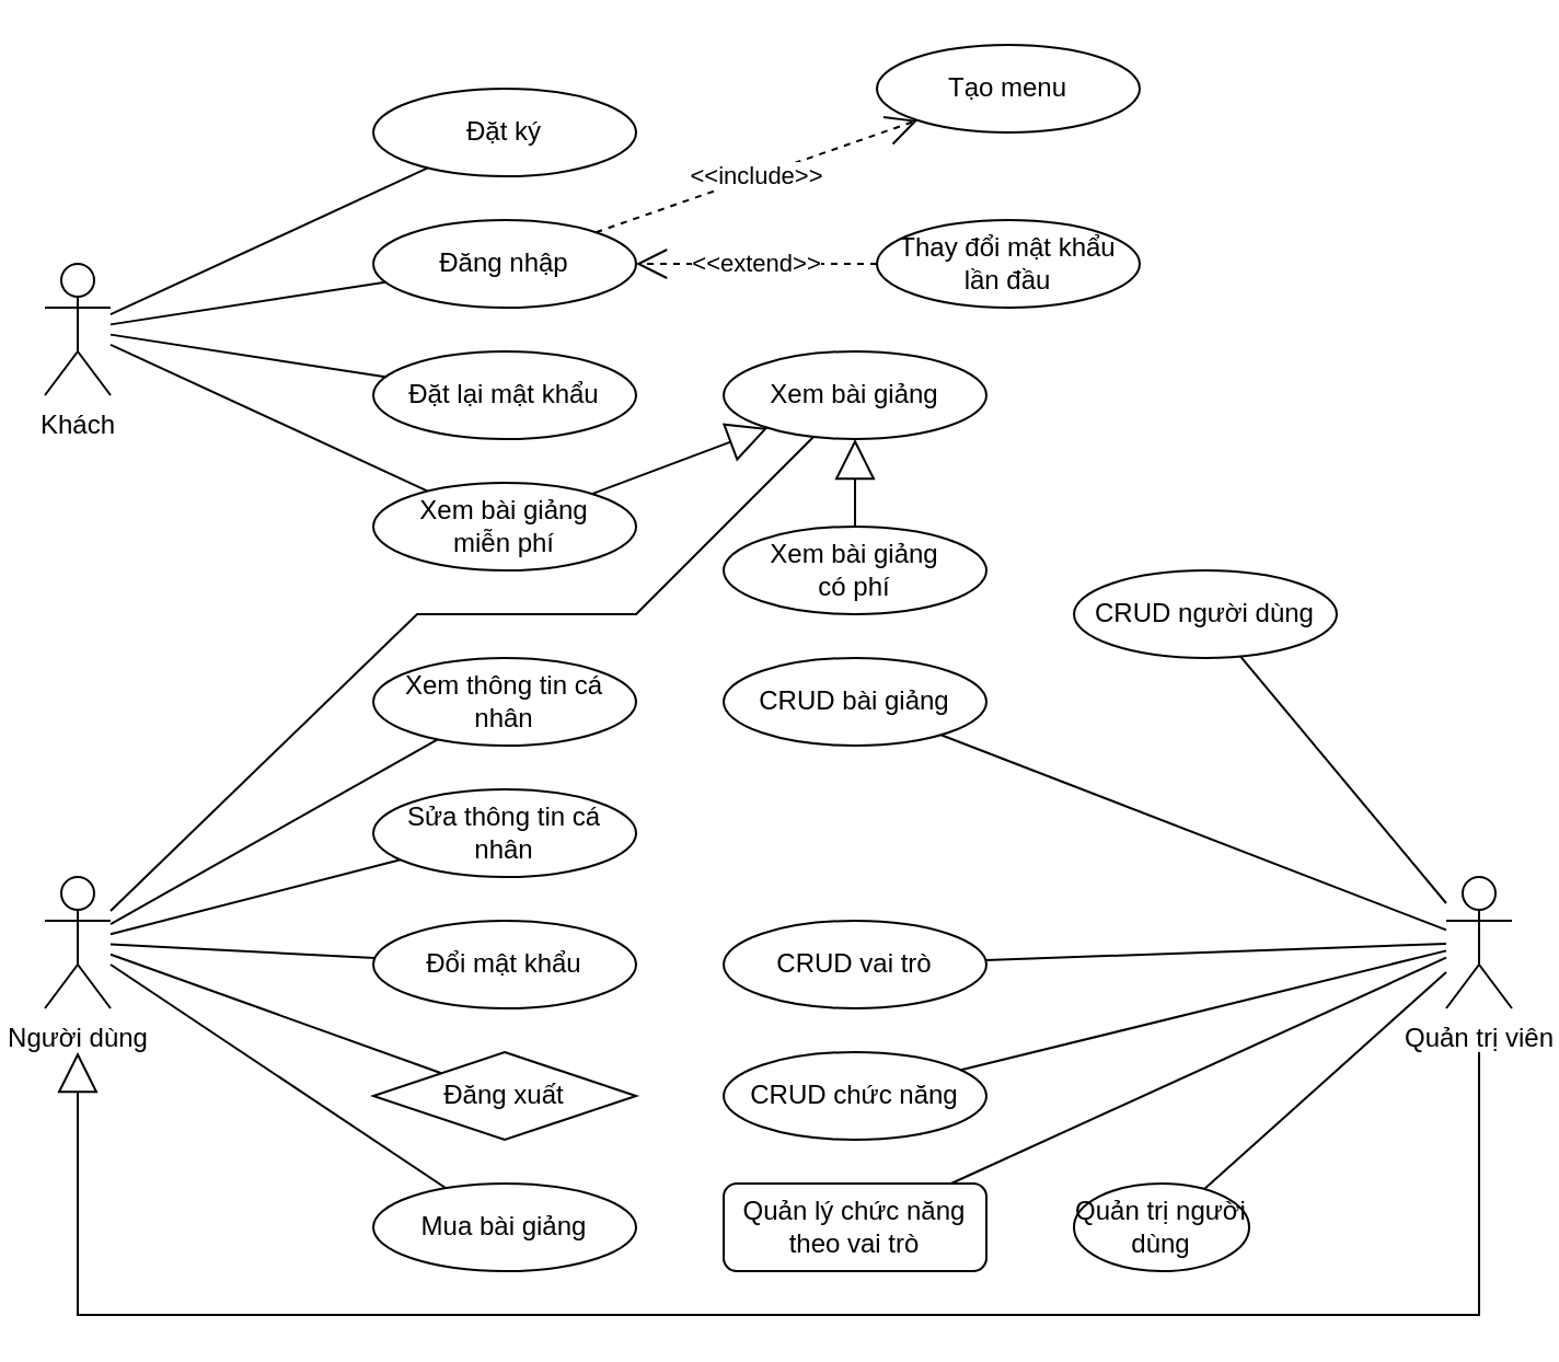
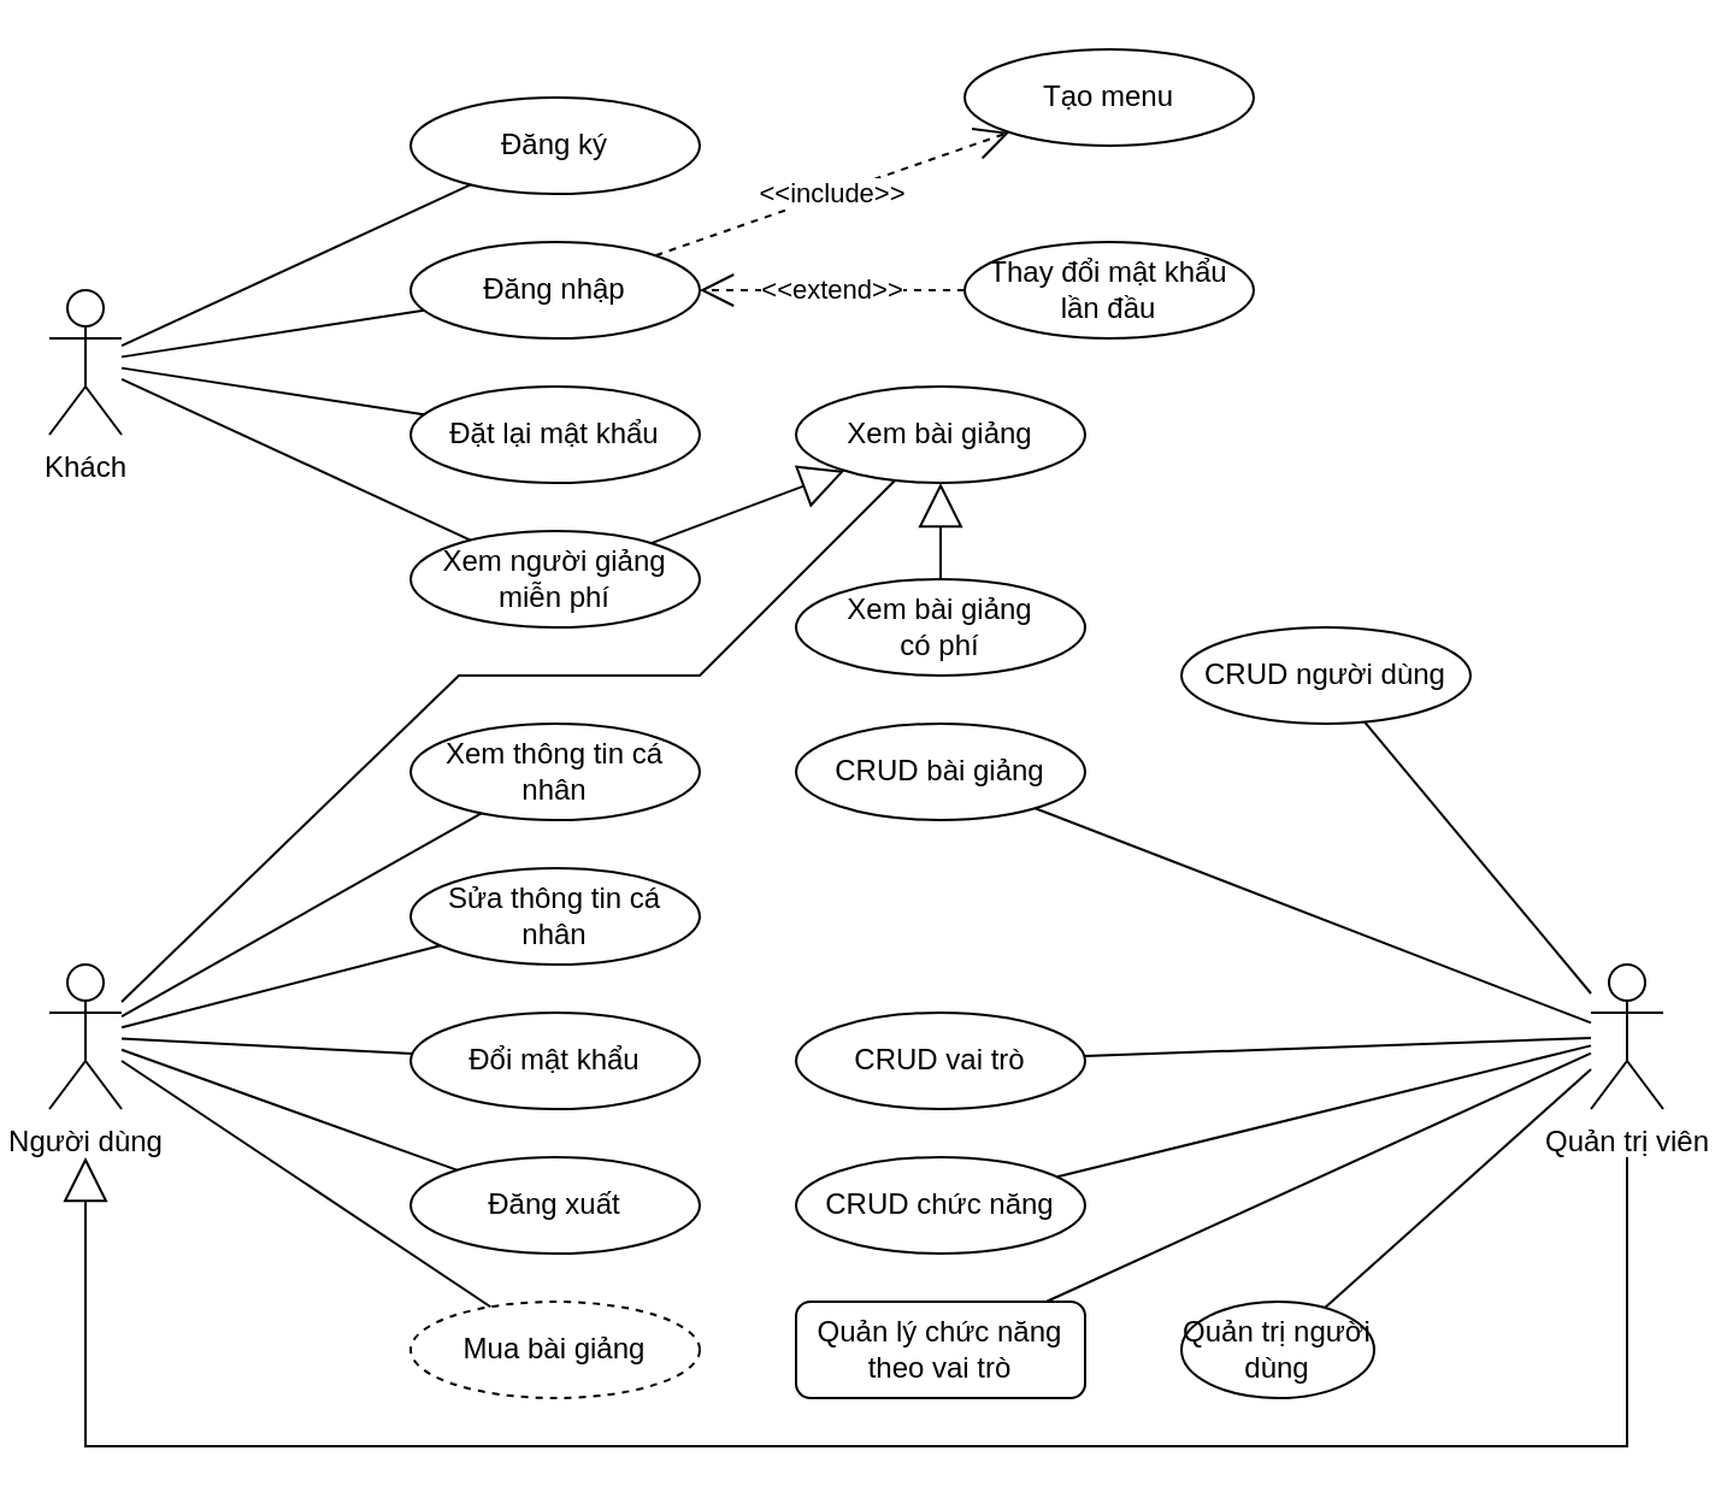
- <mxCell id="5" value="Đặt ký" style="ellipse;whiteSpace=wrap;html=1;" vertex="1" parent="1"><mxGeometry x="170" y="40" width="120" height="40" as="geometry" /></mxCell>
+ <mxCell id="5" value="Đăng ký" style="ellipse;whiteSpace=wrap;html=1;" vertex="1" parent="1"><mxGeometry x="170" y="40" width="120" height="40" as="geometry" /></mxCell>
- <mxCell id="16" value="Xem bài giảng&lt;br&gt;miễn phí" style="ellipse;whiteSpace=wrap;html=1;" vertex="1" parent="1"><mxGeometry x="170" y="220" width="120" height="40" as="geometry" /></mxCell>
+ <mxCell id="16" value="Xem người giảng&lt;br&gt;miễn phí" style="ellipse;whiteSpace=wrap;html=1;" vertex="1" parent="1"><mxGeometry x="170" y="220" width="120" height="40" as="geometry" /></mxCell>
- <mxCell id="25" value="Đăng xuất" style="rhombus;whiteSpace=wrap;html=1;" vertex="1" parent="1"><mxGeometry x="170" y="480" width="120" height="40" as="geometry" /></mxCell>
+ <mxCell id="25" value="Đăng xuất" style="ellipse;whiteSpace=wrap;html=1;" vertex="1" parent="1"><mxGeometry x="170" y="480" width="120" height="40" as="geometry" /></mxCell>
- <mxCell id="30" value="Mua bài giảng" style="ellipse;whiteSpace=wrap;html=1;" vertex="1" parent="1"><mxGeometry x="170" y="540" width="120" height="40" as="geometry" /></mxCell>
+ <mxCell id="30" value="Mua bài giảng" style="ellipse;whiteSpace=wrap;html=1;dashed=1;" vertex="1" parent="1"><mxGeometry x="170" y="540" width="120" height="40" as="geometry" /></mxCell>
